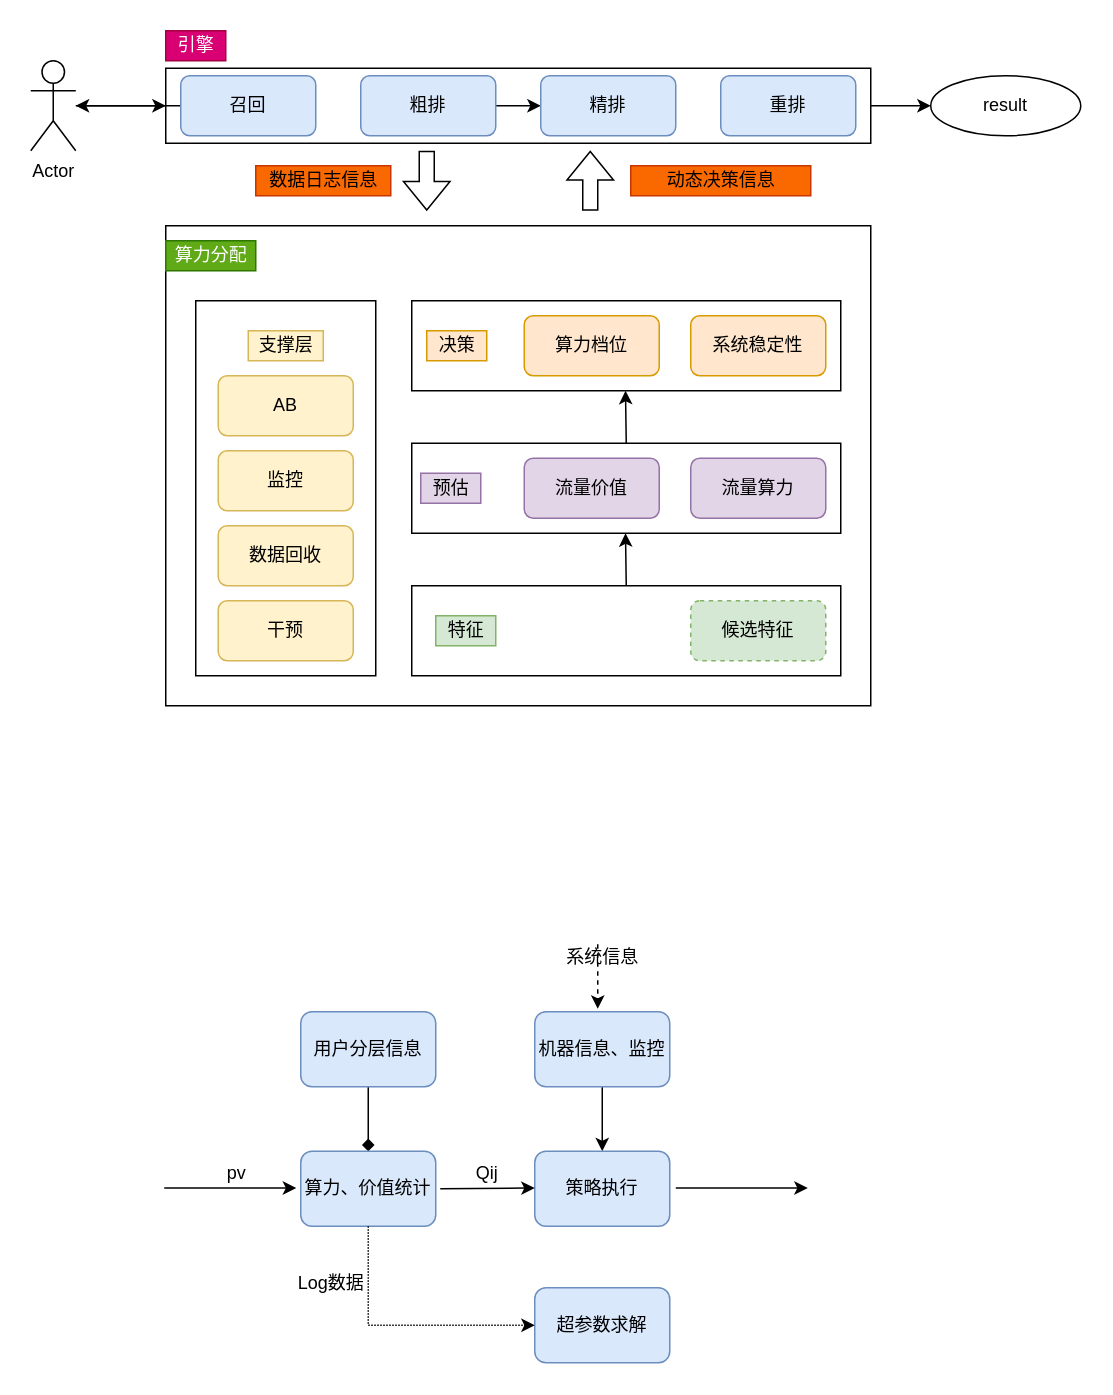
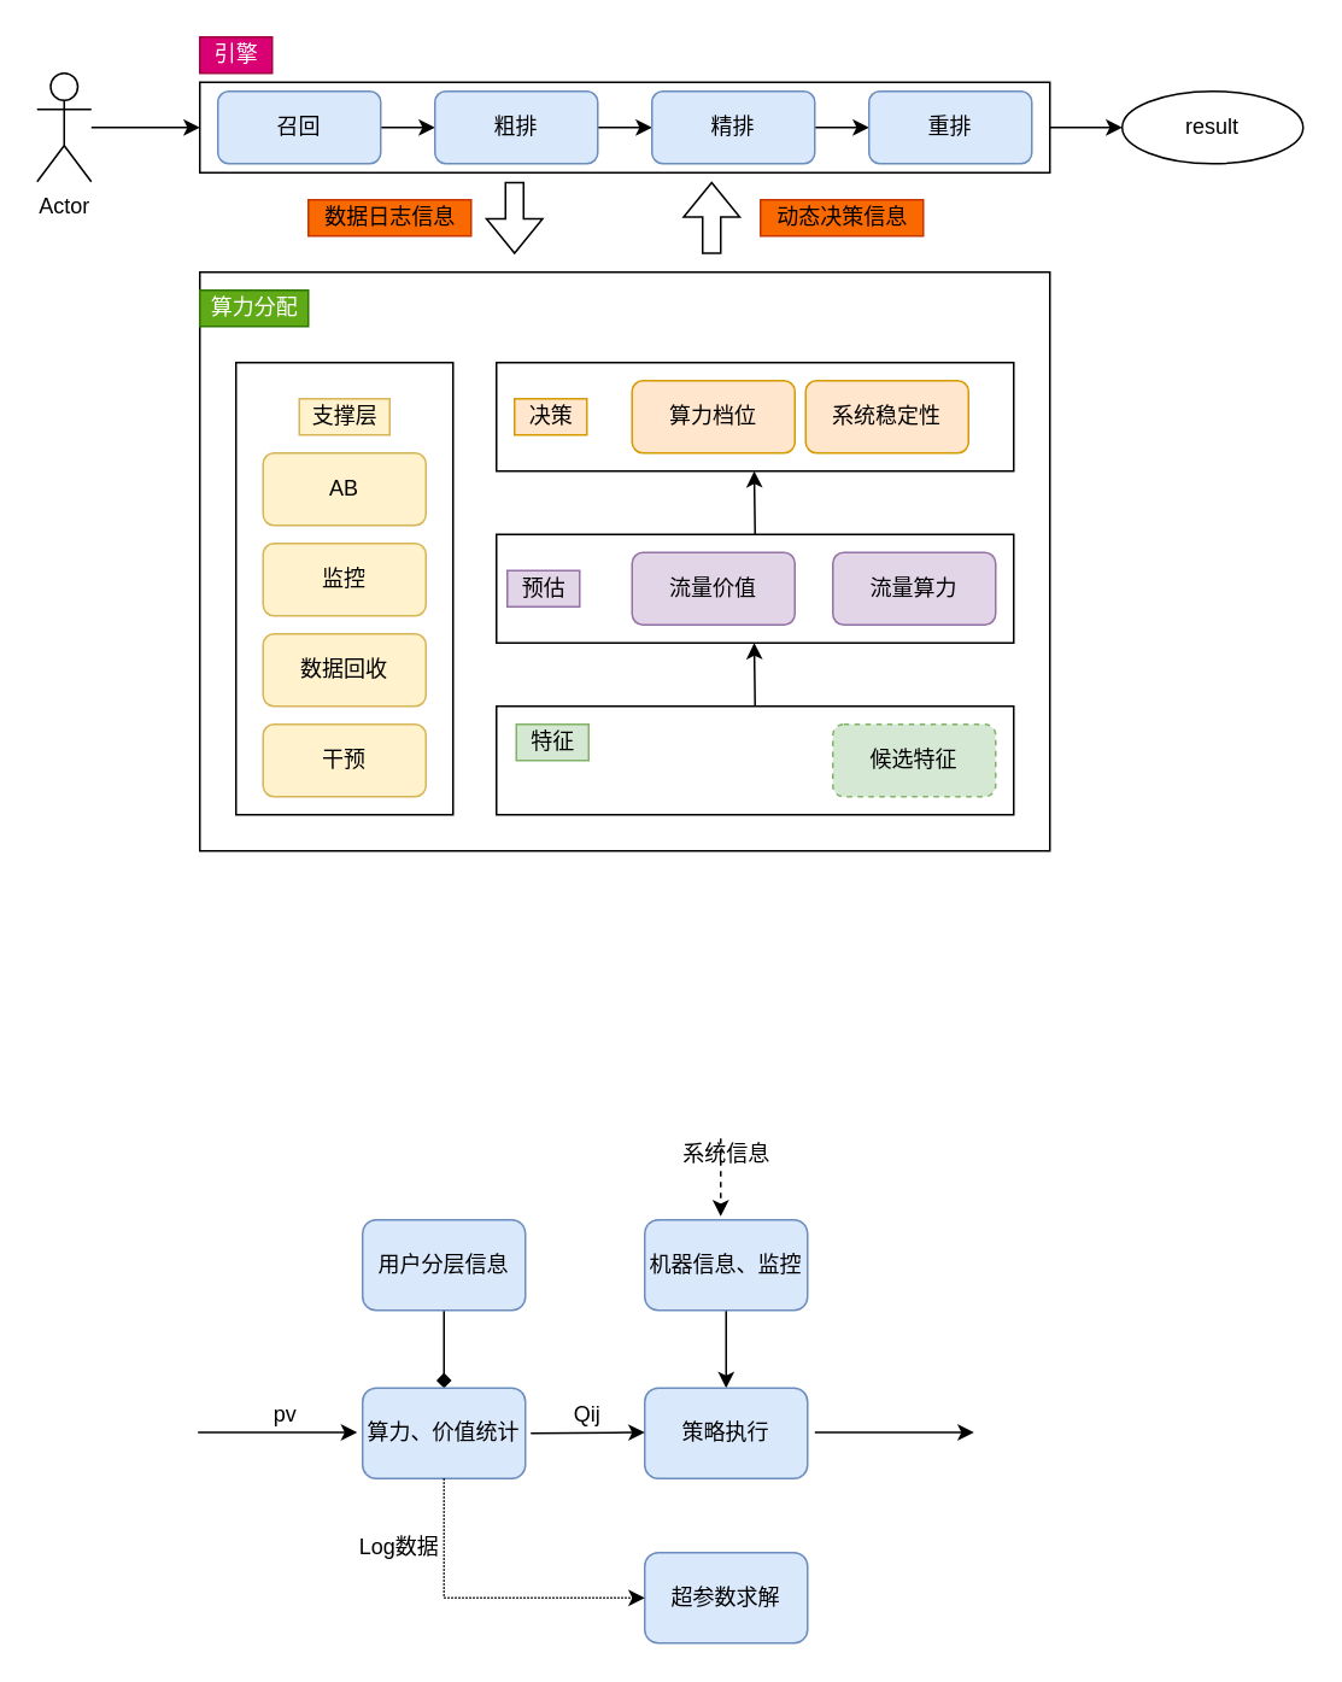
- <mxCell id="2" value="" style="edgeStyle=orthogonalEdgeStyle;rounded=0;orthogonalLoop=1;jettySize=auto;html=1;" edge="1" parent="1" source="3" target="12"><mxGeometry relative="1" as="geometry" /></mxCell>
+ <mxCell id="2" value="" style="edgeStyle=orthogonalEdgeStyle;rounded=0;orthogonalLoop=1;jettySize=auto;html=1;" edge="1" parent="1" source="3" target="5"><mxGeometry relative="1" as="geometry" /></mxCell>
+ <mxCell id="6" value="" style="edgeStyle=orthogonalEdgeStyle;rounded=0;orthogonalLoop=1;jettySize=auto;html=1;" edge="1" parent="1" source="7" target="8"><mxGeometry relative="1" as="geometry" /></mxCell>
- <mxCell id="39" value="动态决策信息" style="text;html=1;resizable=0;autosize=1;align=center;verticalAlign=middle;points=[];fillColor=#fa6800;strokeColor=#C73500;rounded=0;fontColor=#000000;" vertex="1" parent="1"><mxGeometry x="420" y="110" width="120" height="20" as="geometry" /></mxCell>
+ <mxCell id="39" value="动态决策信息" style="text;html=1;resizable=0;autosize=1;align=center;verticalAlign=middle;points=[];fillColor=#fa6800;strokeColor=#C73500;rounded=0;fontColor=#000000;" vertex="1" parent="1"><mxGeometry x="420" y="110" width="90" height="20" as="geometry" /></mxCell>
- <mxCell id="26" value="系统稳定性" style="rounded=1;whiteSpace=wrap;html=1;fillColor=#ffe6cc;strokeColor=#d79b00;" vertex="1" parent="1"><mxGeometry x="460" y="210" width="90" height="40" as="geometry" /></mxCell>
+ <mxCell id="26" value="系统稳定性" style="rounded=1;whiteSpace=wrap;html=1;fillColor=#ffe6cc;strokeColor=#d79b00;" vertex="1" parent="1"><mxGeometry x="445" y="210" width="90" height="40" as="geometry" /></mxCell>
- <mxCell id="29" value="特征" style="text;html=1;resizable=0;autosize=1;align=center;verticalAlign=middle;points=[];fillColor=#d5e8d4;strokeColor=#82b366;rounded=0;" vertex="1" parent="1"><mxGeometry x="290" y="410" width="40" height="20" as="geometry" /></mxCell>
+ <mxCell id="29" value="特征" style="text;html=1;resizable=0;autosize=1;align=center;verticalAlign=middle;points=[];fillColor=#d5e8d4;strokeColor=#82b366;rounded=0;" vertex="1" parent="1"><mxGeometry x="285" y="400" width="40" height="20" as="geometry" /></mxCell>
